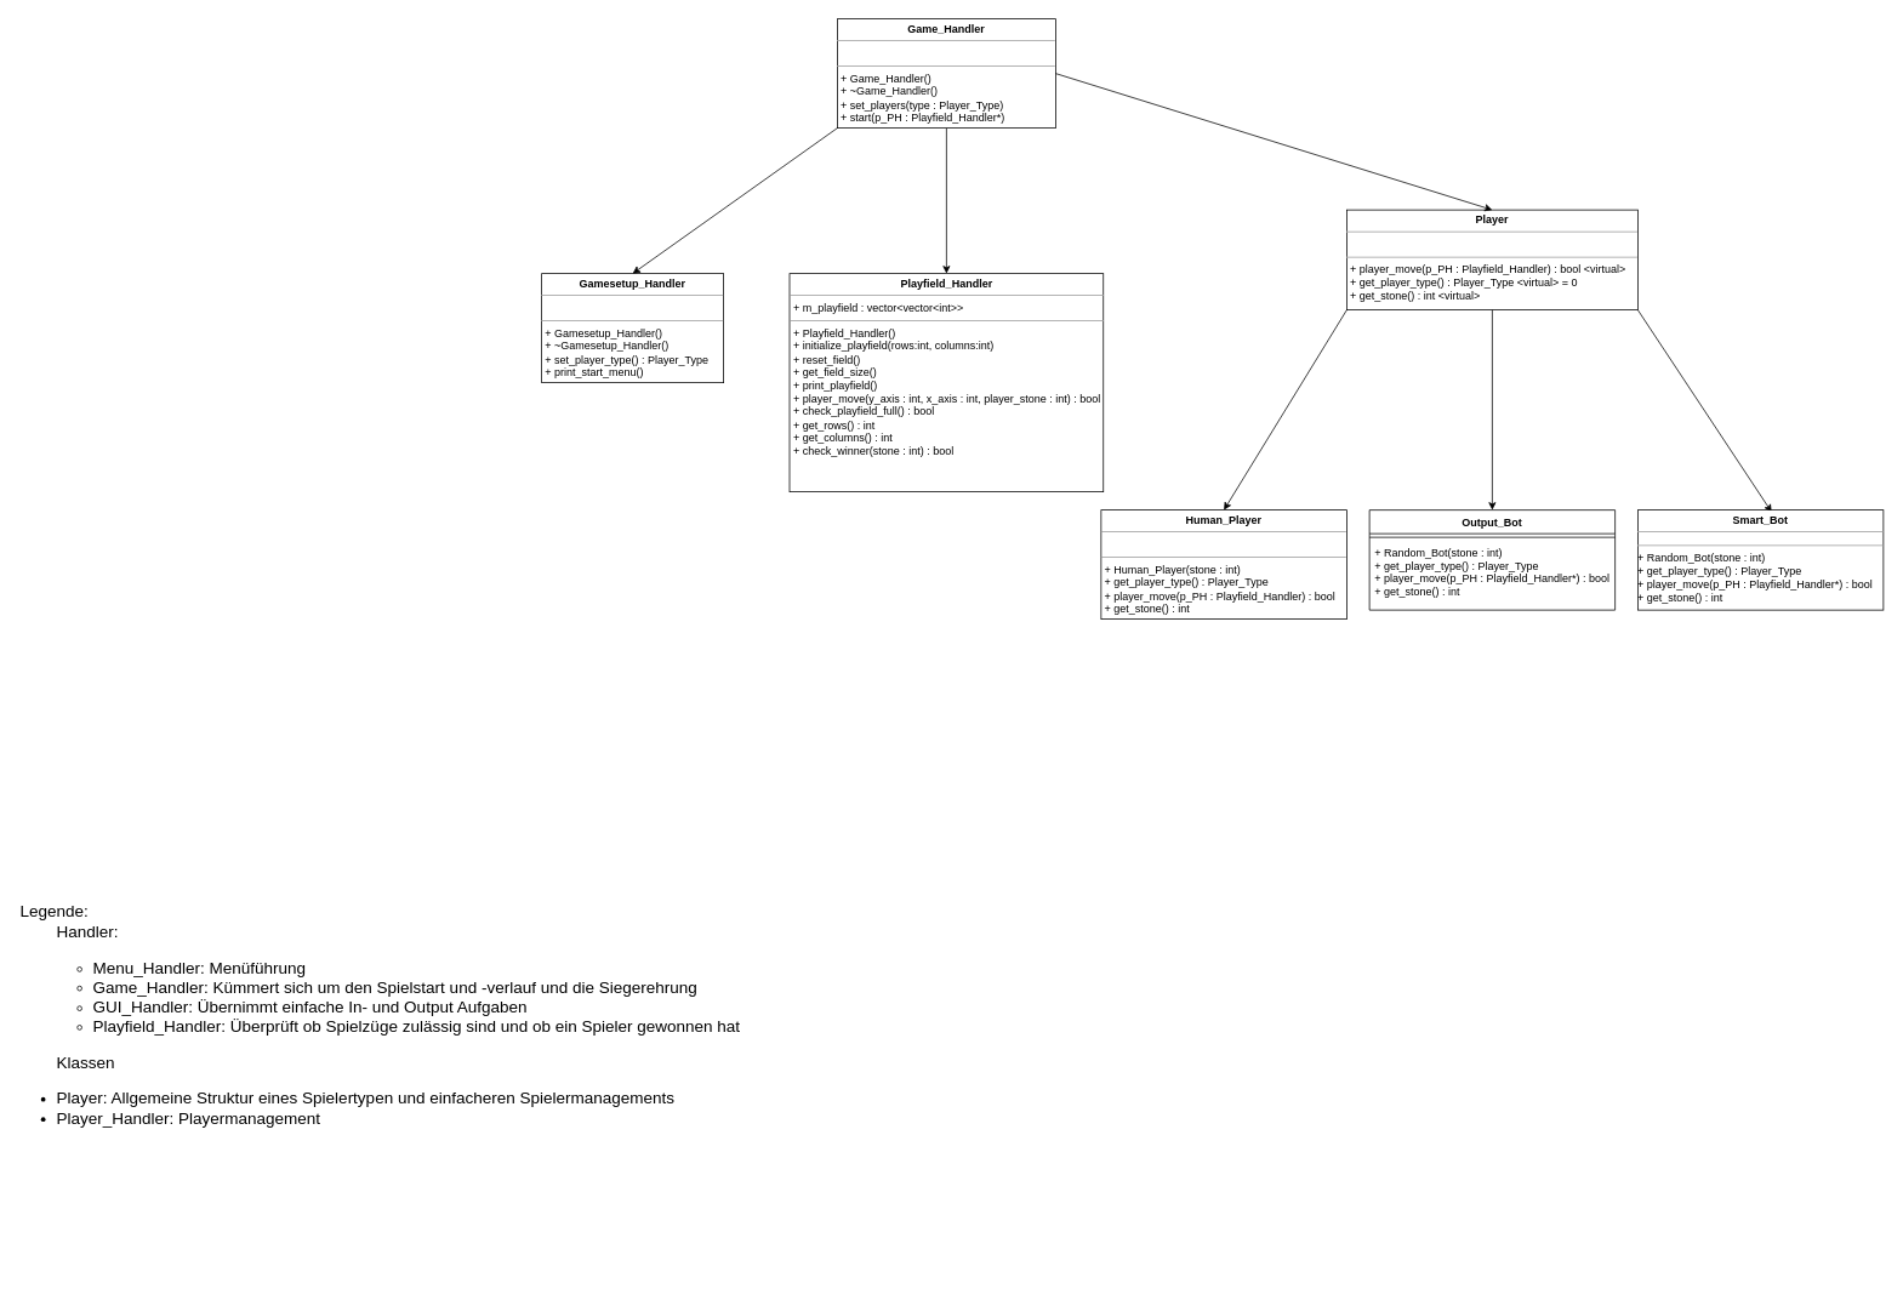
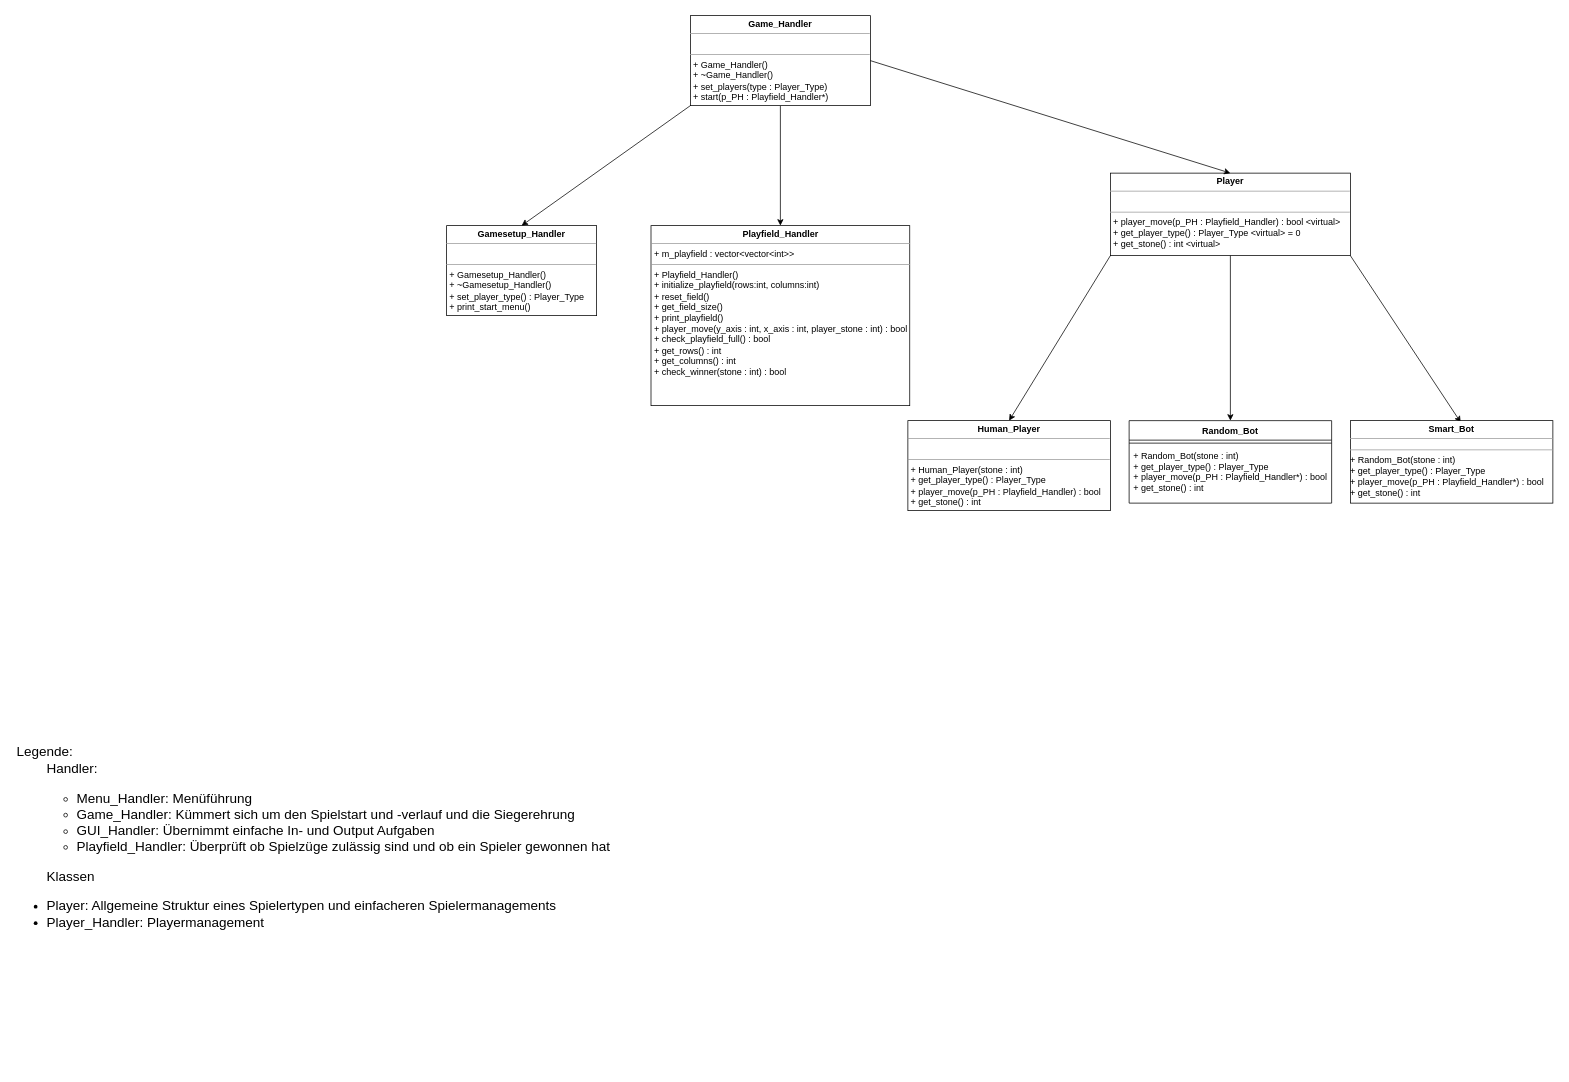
- <mxCell id="15" value="Output_Bot" style="swimlane;fontStyle=1;align=center;verticalAlign=top;childLayout=stackLayout;horizontal=1;startSize=26;horizontalStack=0;resizeParent=1;resizeParentMax=0;resizeLast=0;collapsible=1;marginBottom=0;" parent="1" vertex="1"><mxGeometry x="1505" y="560" width="270" height="110" as="geometry" /></mxCell>
+ <mxCell id="15" value="Random_Bot" style="swimlane;fontStyle=1;align=center;verticalAlign=top;childLayout=stackLayout;horizontal=1;startSize=26;horizontalStack=0;resizeParent=1;resizeParentMax=0;resizeLast=0;collapsible=1;marginBottom=0;" parent="1" vertex="1"><mxGeometry x="1505" y="560" width="270" height="110" as="geometry" /></mxCell>
